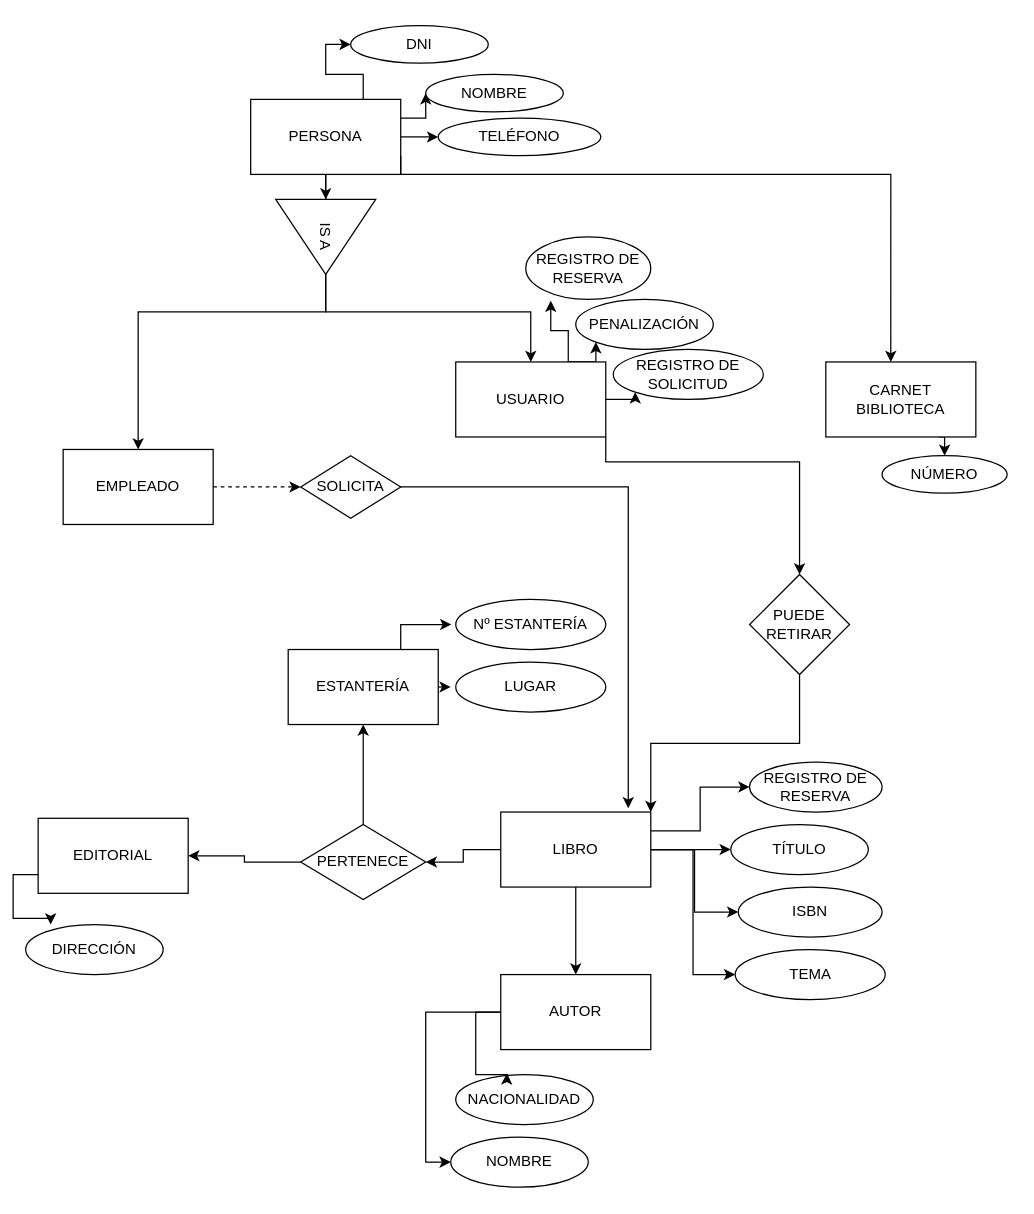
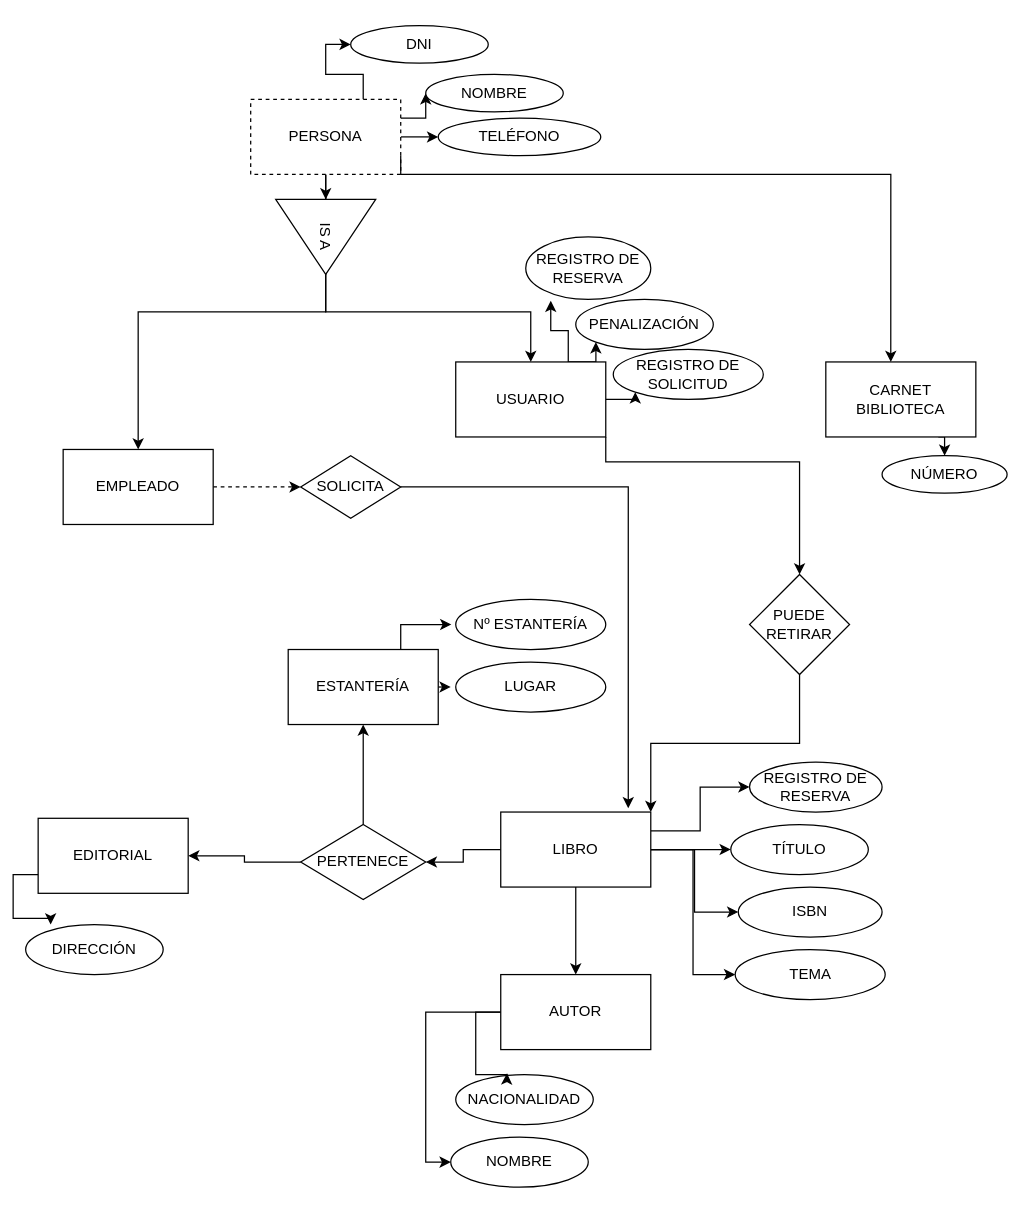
- <mxCell id="36" value="PERSONA" style="rounded=0;whiteSpace=wrap;html=1;" parent="1" vertex="1"><mxGeometry x="200" y="79" width="120" height="60" as="geometry" /></mxCell>
+ <mxCell id="36" value="PERSONA" style="rounded=0;whiteSpace=wrap;html=1;dashed=1;" parent="1" vertex="1"><mxGeometry x="200" y="79" width="120" height="60" as="geometry" /></mxCell>
